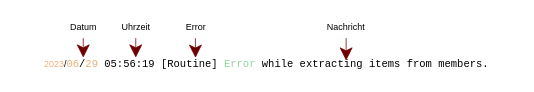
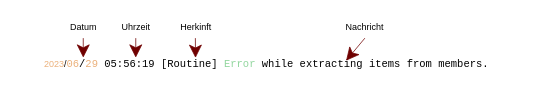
- <mxCell id="3" value="Error" style="text;html=1;strokeColor=none;fillColor=none;align=center;verticalAlign=middle;whiteSpace=wrap;rounded=0;" vertex="1" parent="1"><mxGeometry x="231" y="20" width="60" height="30" as="geometry" /></mxCell>
+ <mxCell id="3" value="Herkinft" style="text;html=1;strokeColor=none;fillColor=none;align=center;verticalAlign=middle;whiteSpace=wrap;rounded=0;" vertex="1" parent="1"><mxGeometry x="231" y="20" width="60" height="30" as="geometry" /></mxCell>
- <mxCell id="5" value="Nachricht" style="text;html=1;strokeColor=none;fillColor=none;align=center;verticalAlign=middle;whiteSpace=wrap;rounded=0;" vertex="1" parent="1"><mxGeometry x="431" y="20" width="60" height="30" as="geometry" /></mxCell>
+ <mxCell id="5" value="Nachricht" style="text;html=1;strokeColor=none;fillColor=none;align=center;verticalAlign=middle;whiteSpace=wrap;rounded=0;" vertex="1" parent="1"><mxGeometry x="456" y="20" width="60" height="30" as="geometry" /></mxCell>
